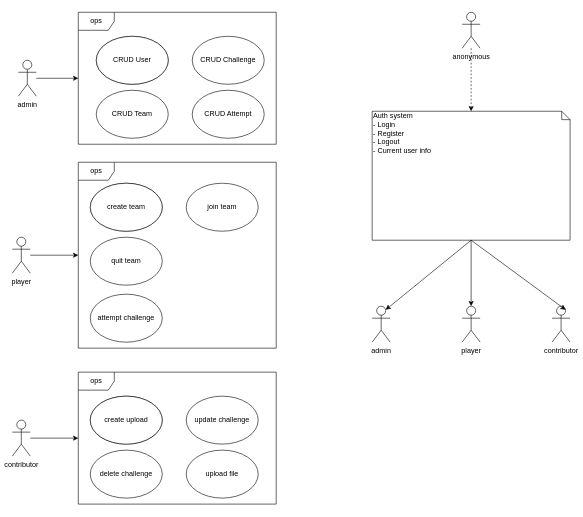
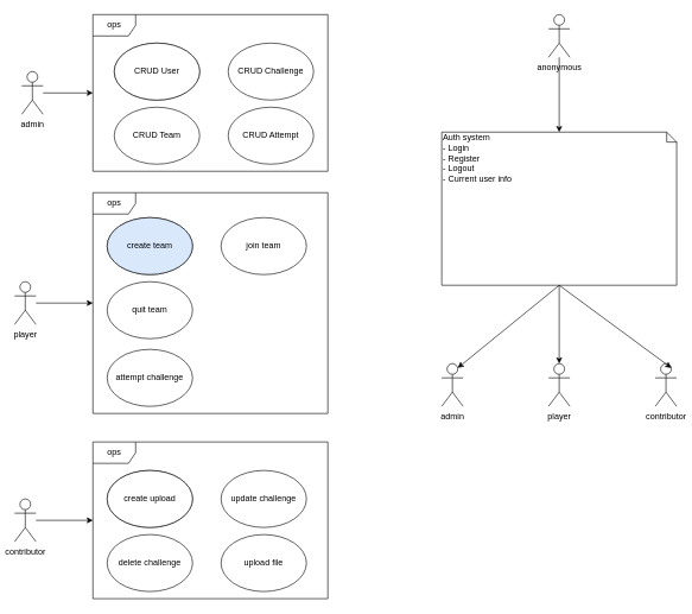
- <mxCell id="34" value="" style="endArrow=classic;html=1;dashed=1;" parent="1" source="26" target="30" edge="1"><mxGeometry width="50" height="50" relative="1" as="geometry"><mxPoint x="660" y="120" as="sourcePoint" /><mxPoint x="710" y="70" as="targetPoint" /></mxGeometry></mxCell>
+ <mxCell id="34" value="" style="endArrow=classic;html=1;" parent="1" source="26" target="30" edge="1"><mxGeometry width="50" height="50" relative="1" as="geometry"><mxPoint x="660" y="120" as="sourcePoint" /><mxPoint x="710" y="70" as="targetPoint" /></mxGeometry></mxCell>
- <mxCell id="17" value="create team" style="ellipse;whiteSpace=wrap;html=1;" parent="1" vertex="1"><mxGeometry x="150" y="305" width="120" height="80" as="geometry" /></mxCell>
+ <mxCell id="17" value="create team" style="ellipse;whiteSpace=wrap;html=1;fillColor=#dae8fc;" parent="1" vertex="1"><mxGeometry x="150" y="305" width="120" height="80" as="geometry" /></mxCell>
